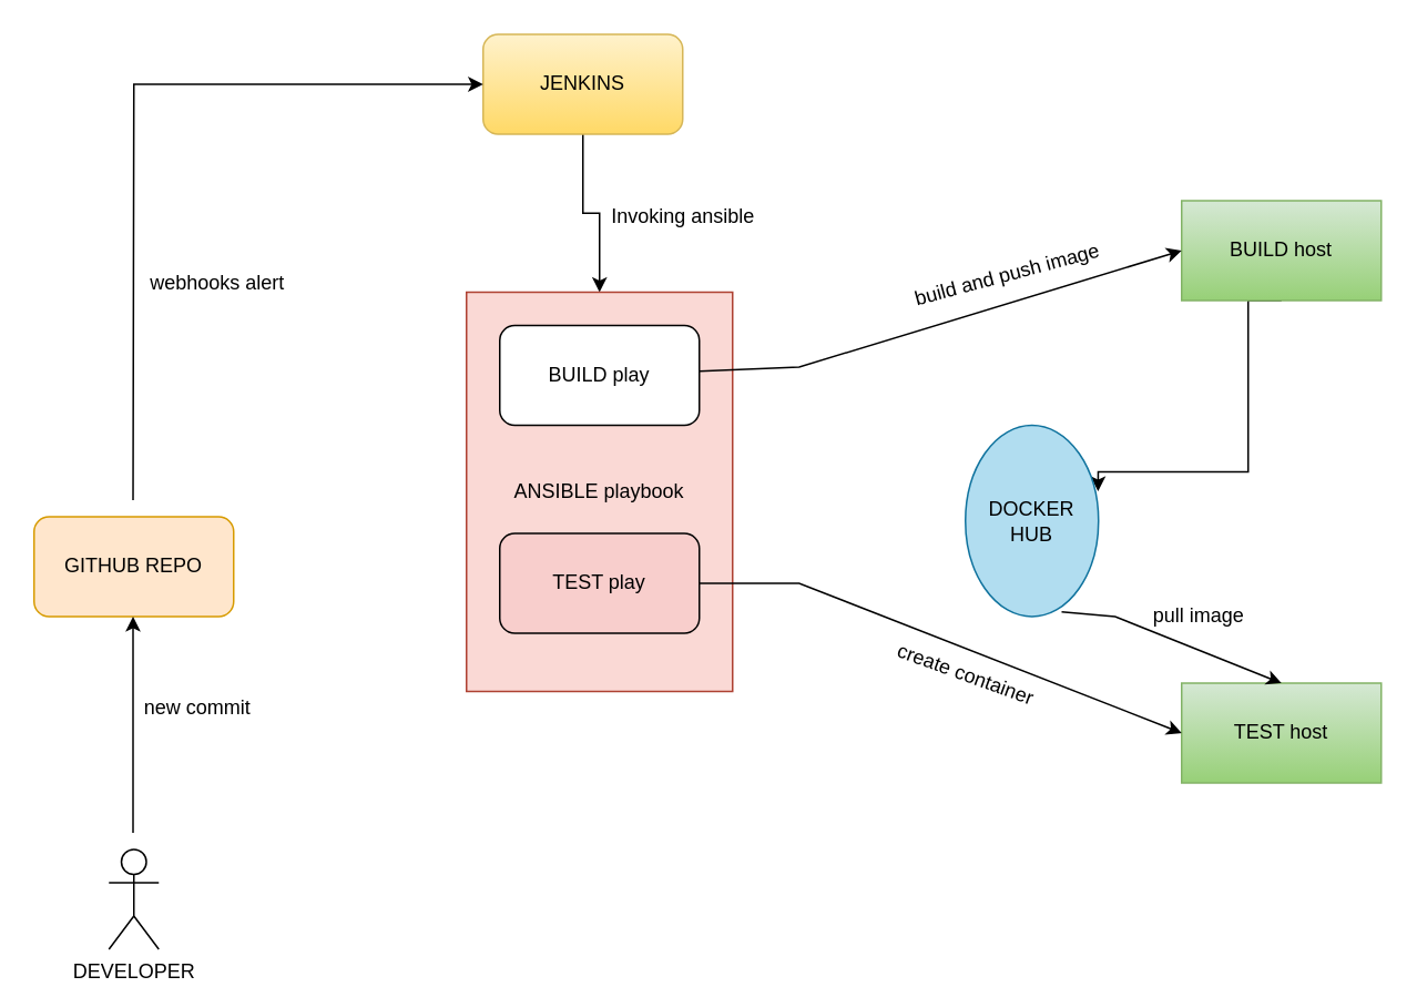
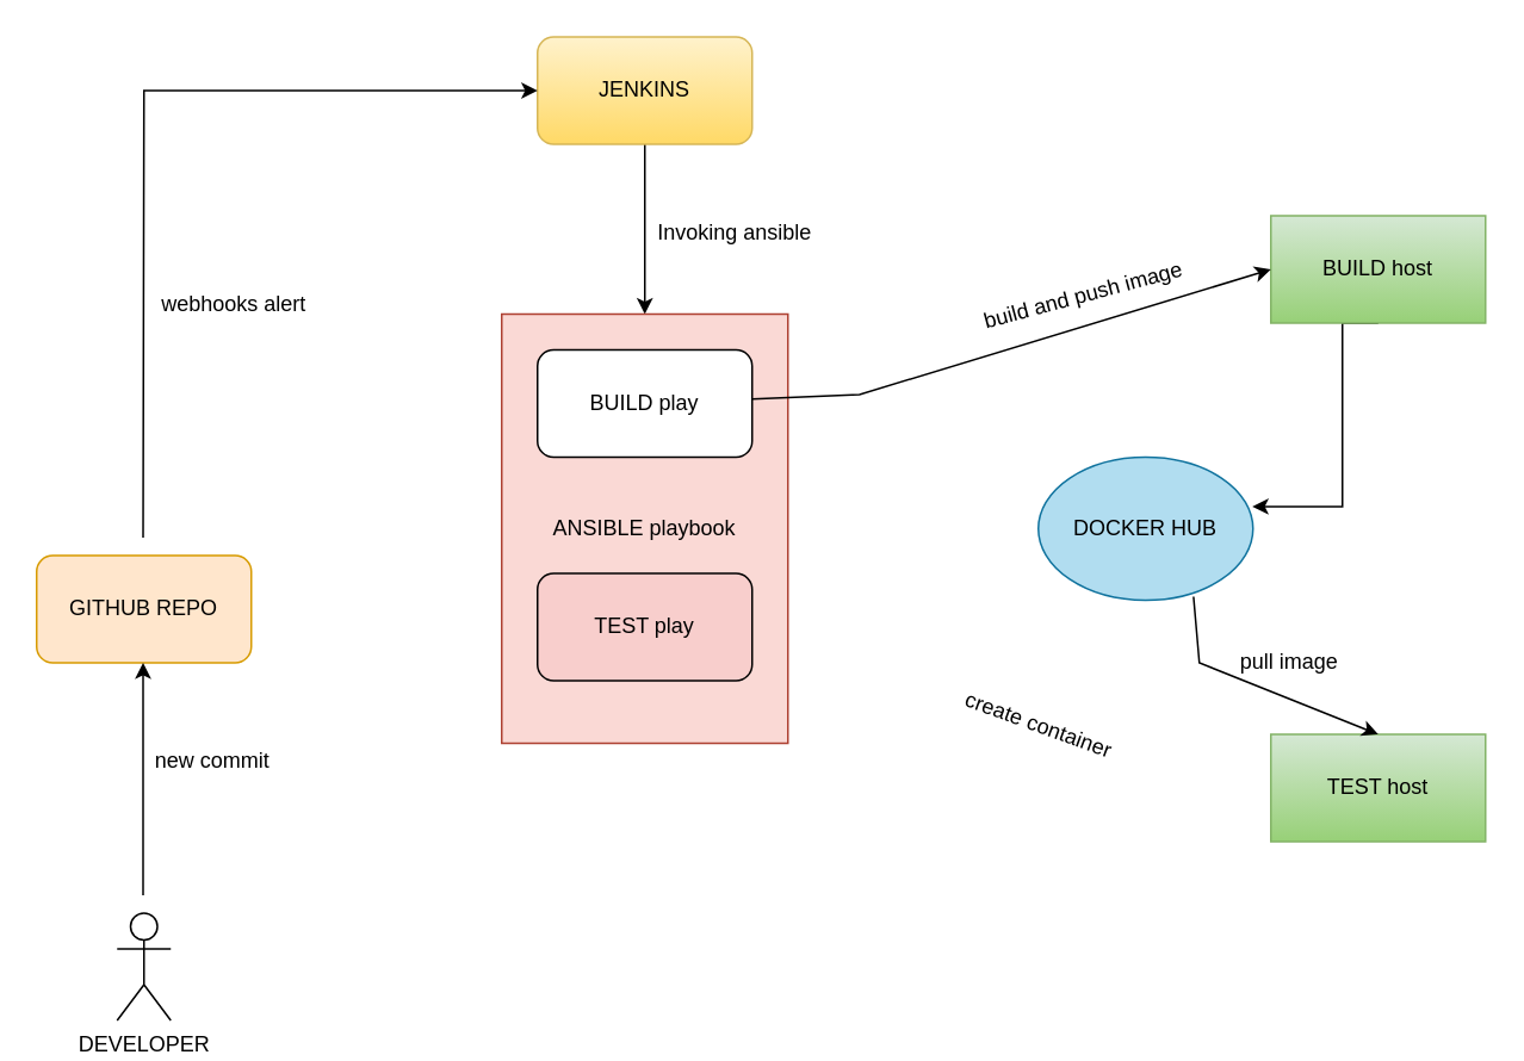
- <mxCell id="4" value="JENKINS" style="rounded=1;whiteSpace=wrap;html=1;strokeColor=#d6b656;fillColor=#fff2cc;gradientColor=#ffd966;" vertex="1" parent="1"><mxGeometry x="290" y="20" width="120" height="60" as="geometry" /></mxCell>
+ <mxCell id="4" value="JENKINS" style="rounded=1;whiteSpace=wrap;html=1;strokeColor=#d6b656;fillColor=#fff2cc;gradientColor=#ffd966;" vertex="1" parent="1"><mxGeometry x="300" y="20" width="120" height="60" as="geometry" /></mxCell>
- <mxCell id="8" value="DOCKER HUB" style="ellipse;whiteSpace=wrap;html=1;fillColor=#b1ddf0;strokeColor=#10739e;" vertex="1" parent="1"><mxGeometry x="580" y="255" width="80" height="115" as="geometry" /></mxCell>
+ <mxCell id="8" value="DOCKER HUB" style="ellipse;whiteSpace=wrap;html=1;fillColor=#b1ddf0;strokeColor=#10739e;" vertex="1" parent="1"><mxGeometry x="580" y="255" width="120" height="80" as="geometry" /></mxCell>
- <mxCell id="16" value="" style="endArrow=classic;html=1;rounded=0;exitX=1;exitY=0.5;exitDx=0;exitDy=0;entryX=0;entryY=0.5;entryDx=0;entryDy=0;" edge="1" parent="1" source="11" target="7"><mxGeometry width="50" height="50" relative="1" as="geometry"><mxPoint x="400" y="270" as="sourcePoint" /><mxPoint x="450" y="220" as="targetPoint" /><Array as="points"><mxPoint x="480" y="350" /></Array></mxGeometry></mxCell>
